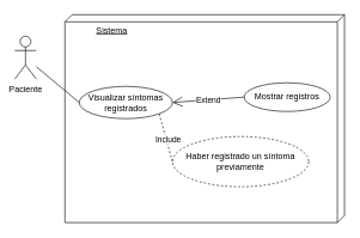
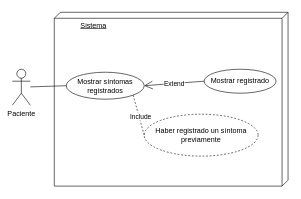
- <mxCell id="3" value="Paciente" style="shape=umlActor;verticalLabelPosition=bottom;verticalAlign=top;html=1;outlineConnect=0;" parent="1" vertex="1"><mxGeometry x="20" y="50" width="30" height="60" as="geometry" /></mxCell>
+ <mxCell id="3" value="Paciente" style="shape=umlActor;verticalLabelPosition=bottom;verticalAlign=top;html=1;outlineConnect=0;" parent="1" vertex="1"><mxGeometry x="20" y="115" width="30" height="60" as="geometry" /></mxCell>
- <mxCell id="9" value="Mostrar registros" style="ellipse;whiteSpace=wrap;html=1;" parent="1" vertex="1"><mxGeometry x="340" y="115" width="120" height="40" as="geometry" /></mxCell>
+ <mxCell id="9" value="Mostrar registrado" style="ellipse;whiteSpace=wrap;html=1;" parent="1" vertex="1"><mxGeometry x="340" y="115" width="120" height="40" as="geometry" /></mxCell>
- <mxCell id="4" value="Visualizar síntomas registrados" style="ellipse;whiteSpace=wrap;html=1;" parent="1" vertex="1"><mxGeometry x="110" y="120" width="130" height="45" as="geometry" /></mxCell>
+ <mxCell id="4" value="Mostrar síntomas registrados" style="ellipse;whiteSpace=wrap;html=1;" parent="1" vertex="1"><mxGeometry x="110" y="120" width="130" height="45" as="geometry" /></mxCell>
